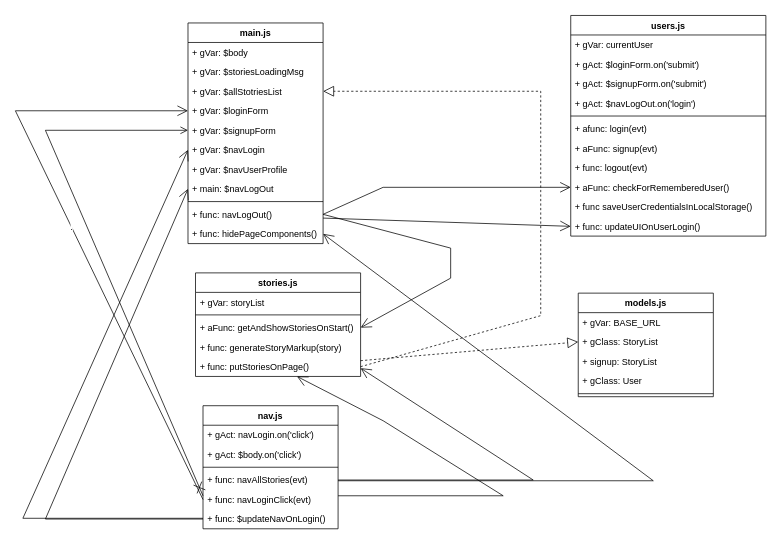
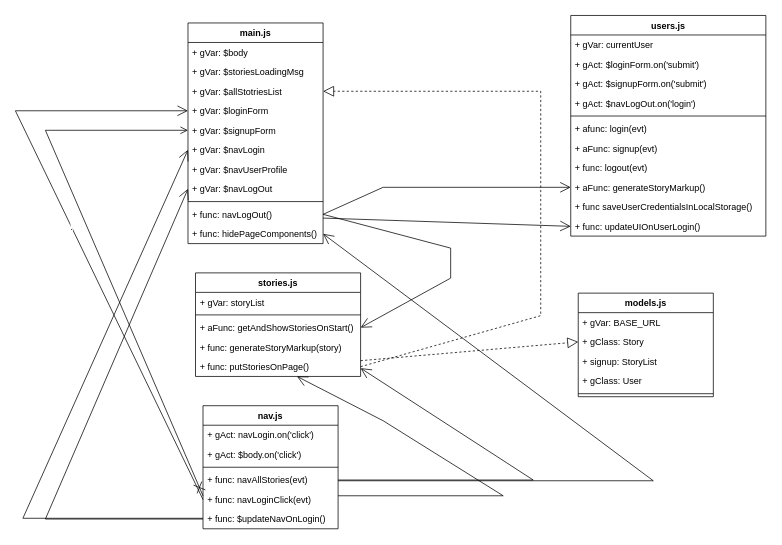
- <mxCell id="42" value="+ aFunc: checkForRememberedUser()" style="text;strokeColor=none;fillColor=none;align=left;verticalAlign=top;spacingLeft=4;spacingRight=4;overflow=hidden;rotatable=0;points=[[0,0.5],[1,0.5]];portConstraint=eastwest;" parent="33" vertex="1"><mxGeometry y="216" width="260" height="26" as="geometry" /></mxCell>
+ <mxCell id="42" value="+ aFunc: generateStoryMarkup()" style="text;strokeColor=none;fillColor=none;align=left;verticalAlign=top;spacingLeft=4;spacingRight=4;overflow=hidden;rotatable=0;points=[[0,0.5],[1,0.5]];portConstraint=eastwest;" parent="33" vertex="1"><mxGeometry y="216" width="260" height="26" as="geometry" /></mxCell>
- <mxCell id="10" value="+ main: $navLogOut" style="text;strokeColor=none;fillColor=none;align=left;verticalAlign=top;spacingLeft=4;spacingRight=4;overflow=hidden;rotatable=0;points=[[0,0.5],[1,0.5]];portConstraint=eastwest;" parent="2" vertex="1"><mxGeometry y="208" width="180" height="26" as="geometry" /></mxCell>
+ <mxCell id="10" value="+ gVar: $navLogOut" style="text;strokeColor=none;fillColor=none;align=left;verticalAlign=top;spacingLeft=4;spacingRight=4;overflow=hidden;rotatable=0;points=[[0,0.5],[1,0.5]];portConstraint=eastwest;" parent="2" vertex="1"><mxGeometry y="208" width="180" height="26" as="geometry" /></mxCell>
- <mxCell id="16" value="+ gClass: StoryList" style="text;strokeColor=none;fillColor=none;align=left;verticalAlign=top;spacingLeft=4;spacingRight=4;overflow=hidden;rotatable=0;points=[[0,0.5],[1,0.5]];portConstraint=eastwest;" parent="14" vertex="1"><mxGeometry y="52" width="180" height="26" as="geometry" /></mxCell>
+ <mxCell id="16" value="+ gClass: Story" style="text;strokeColor=none;fillColor=none;align=left;verticalAlign=top;spacingLeft=4;spacingRight=4;overflow=hidden;rotatable=0;points=[[0,0.5],[1,0.5]];portConstraint=eastwest;" parent="14" vertex="1"><mxGeometry y="52" width="180" height="26" as="geometry" /></mxCell>
